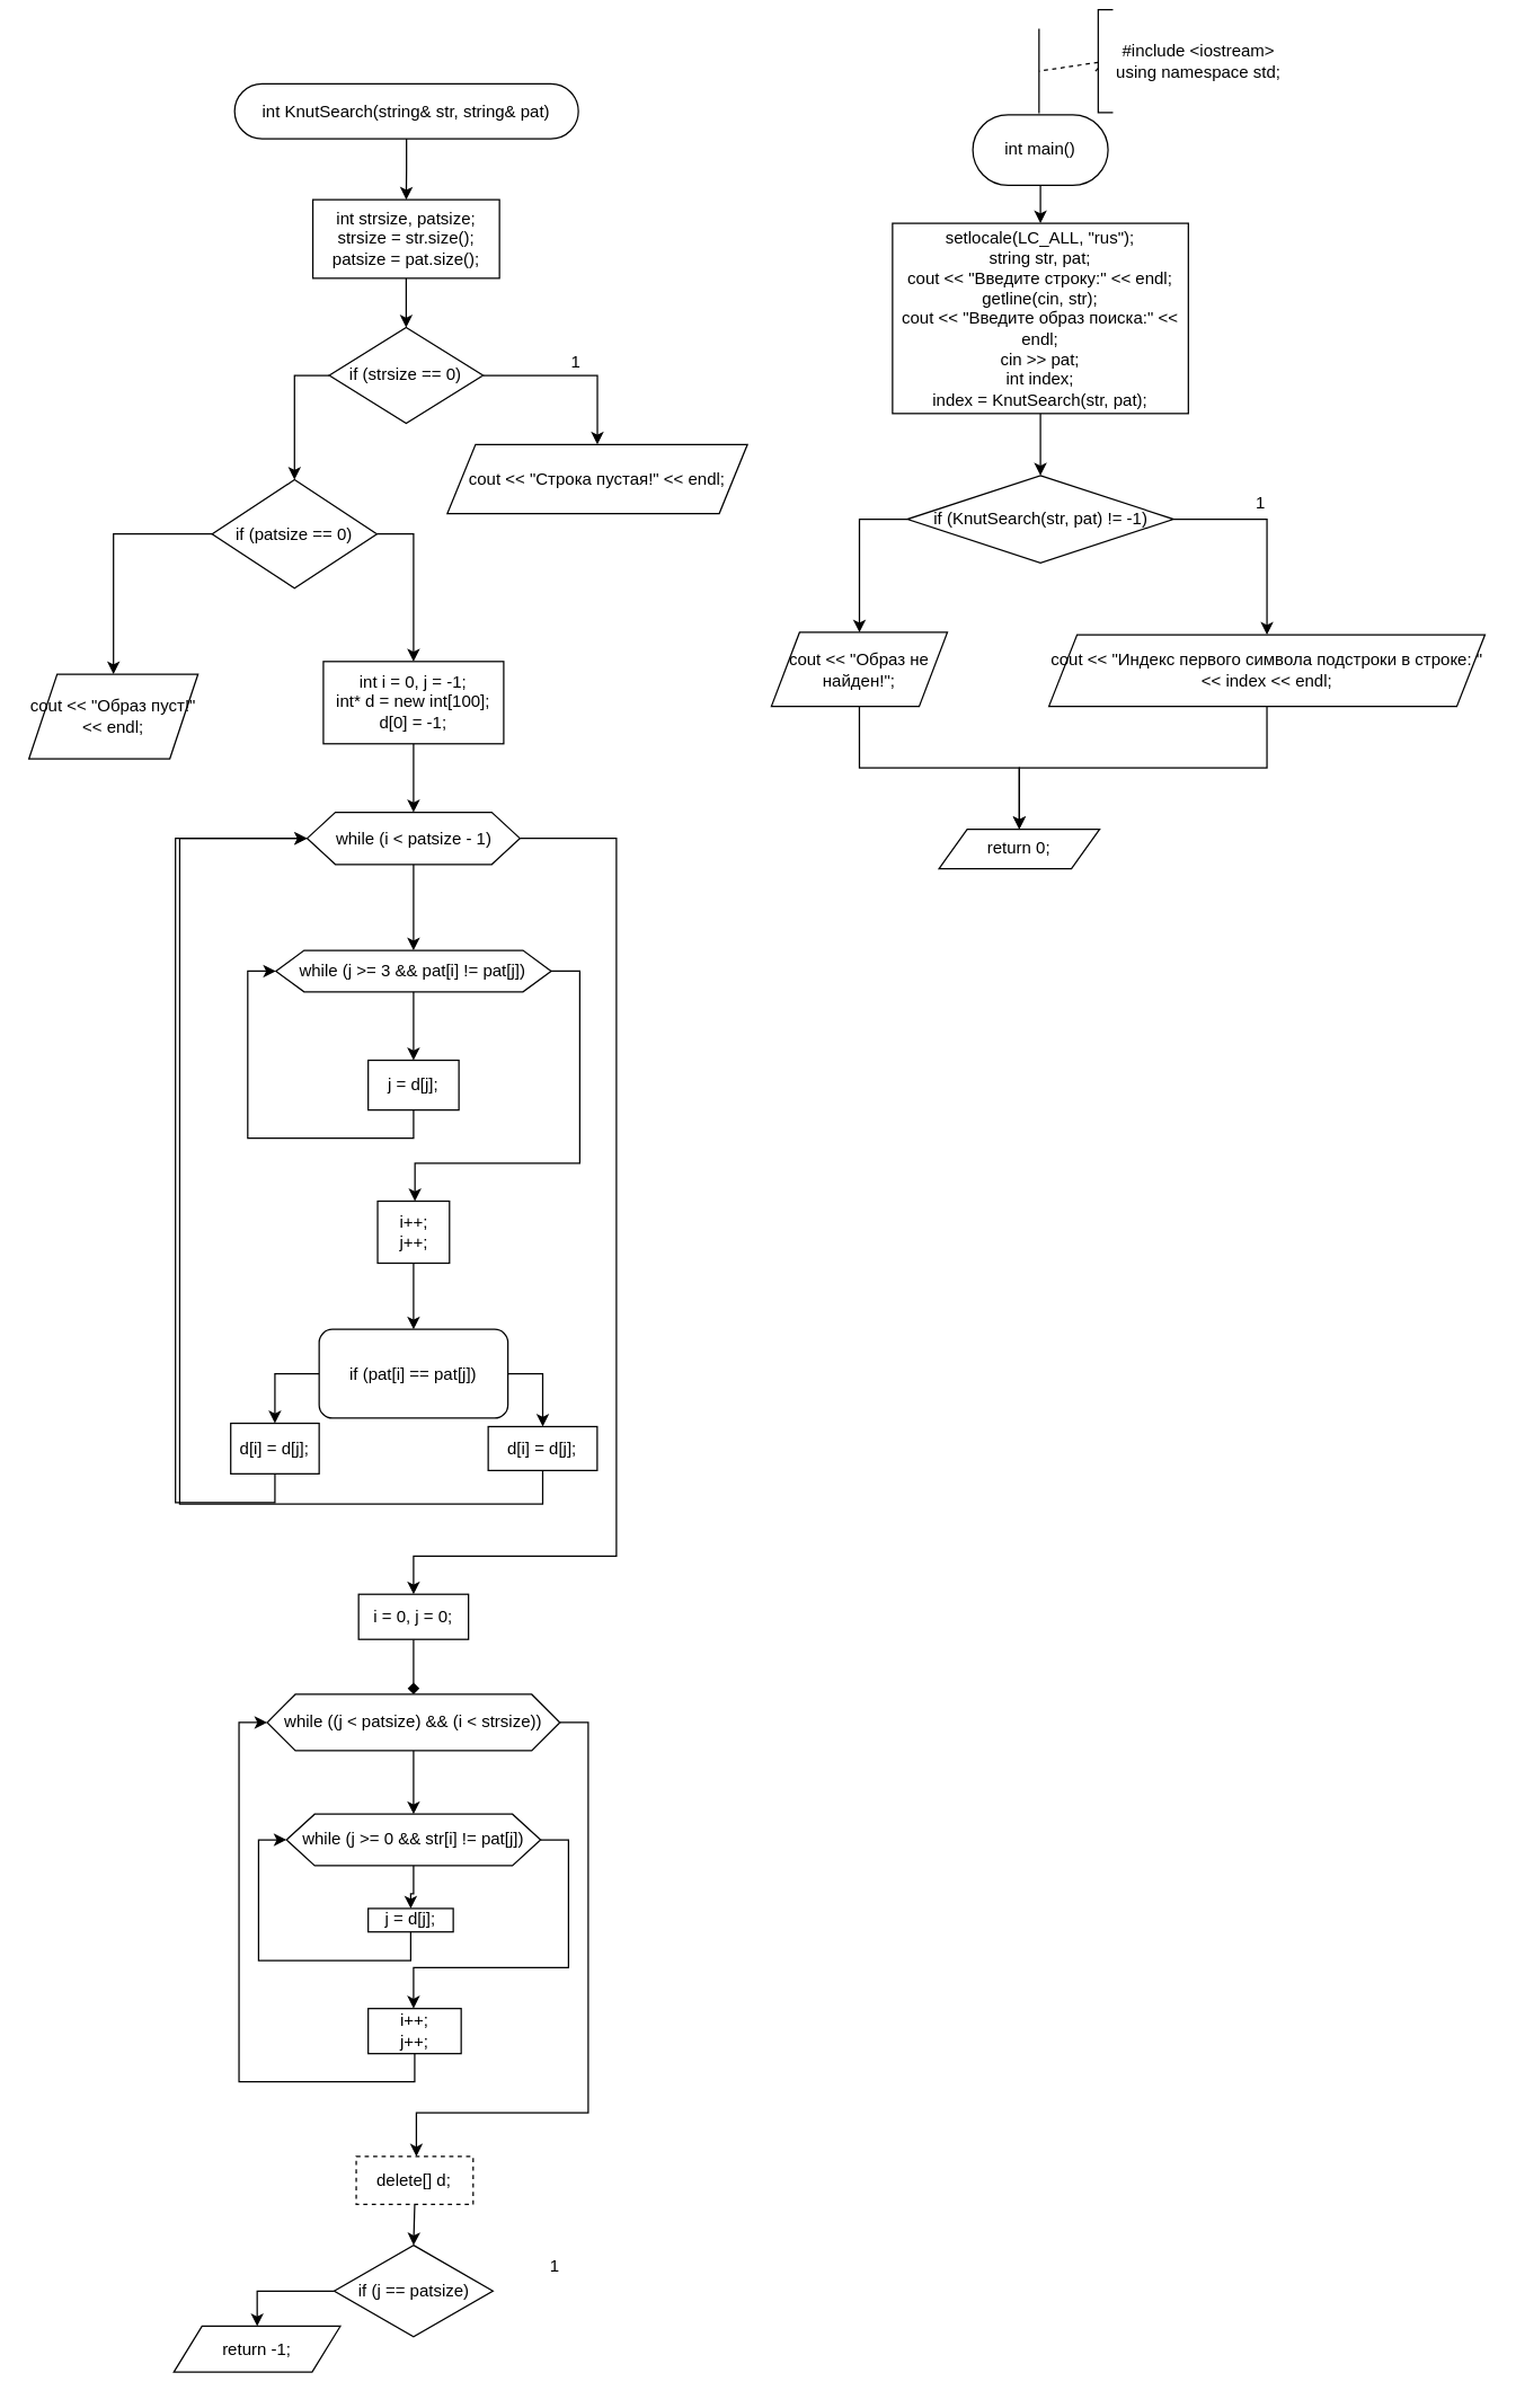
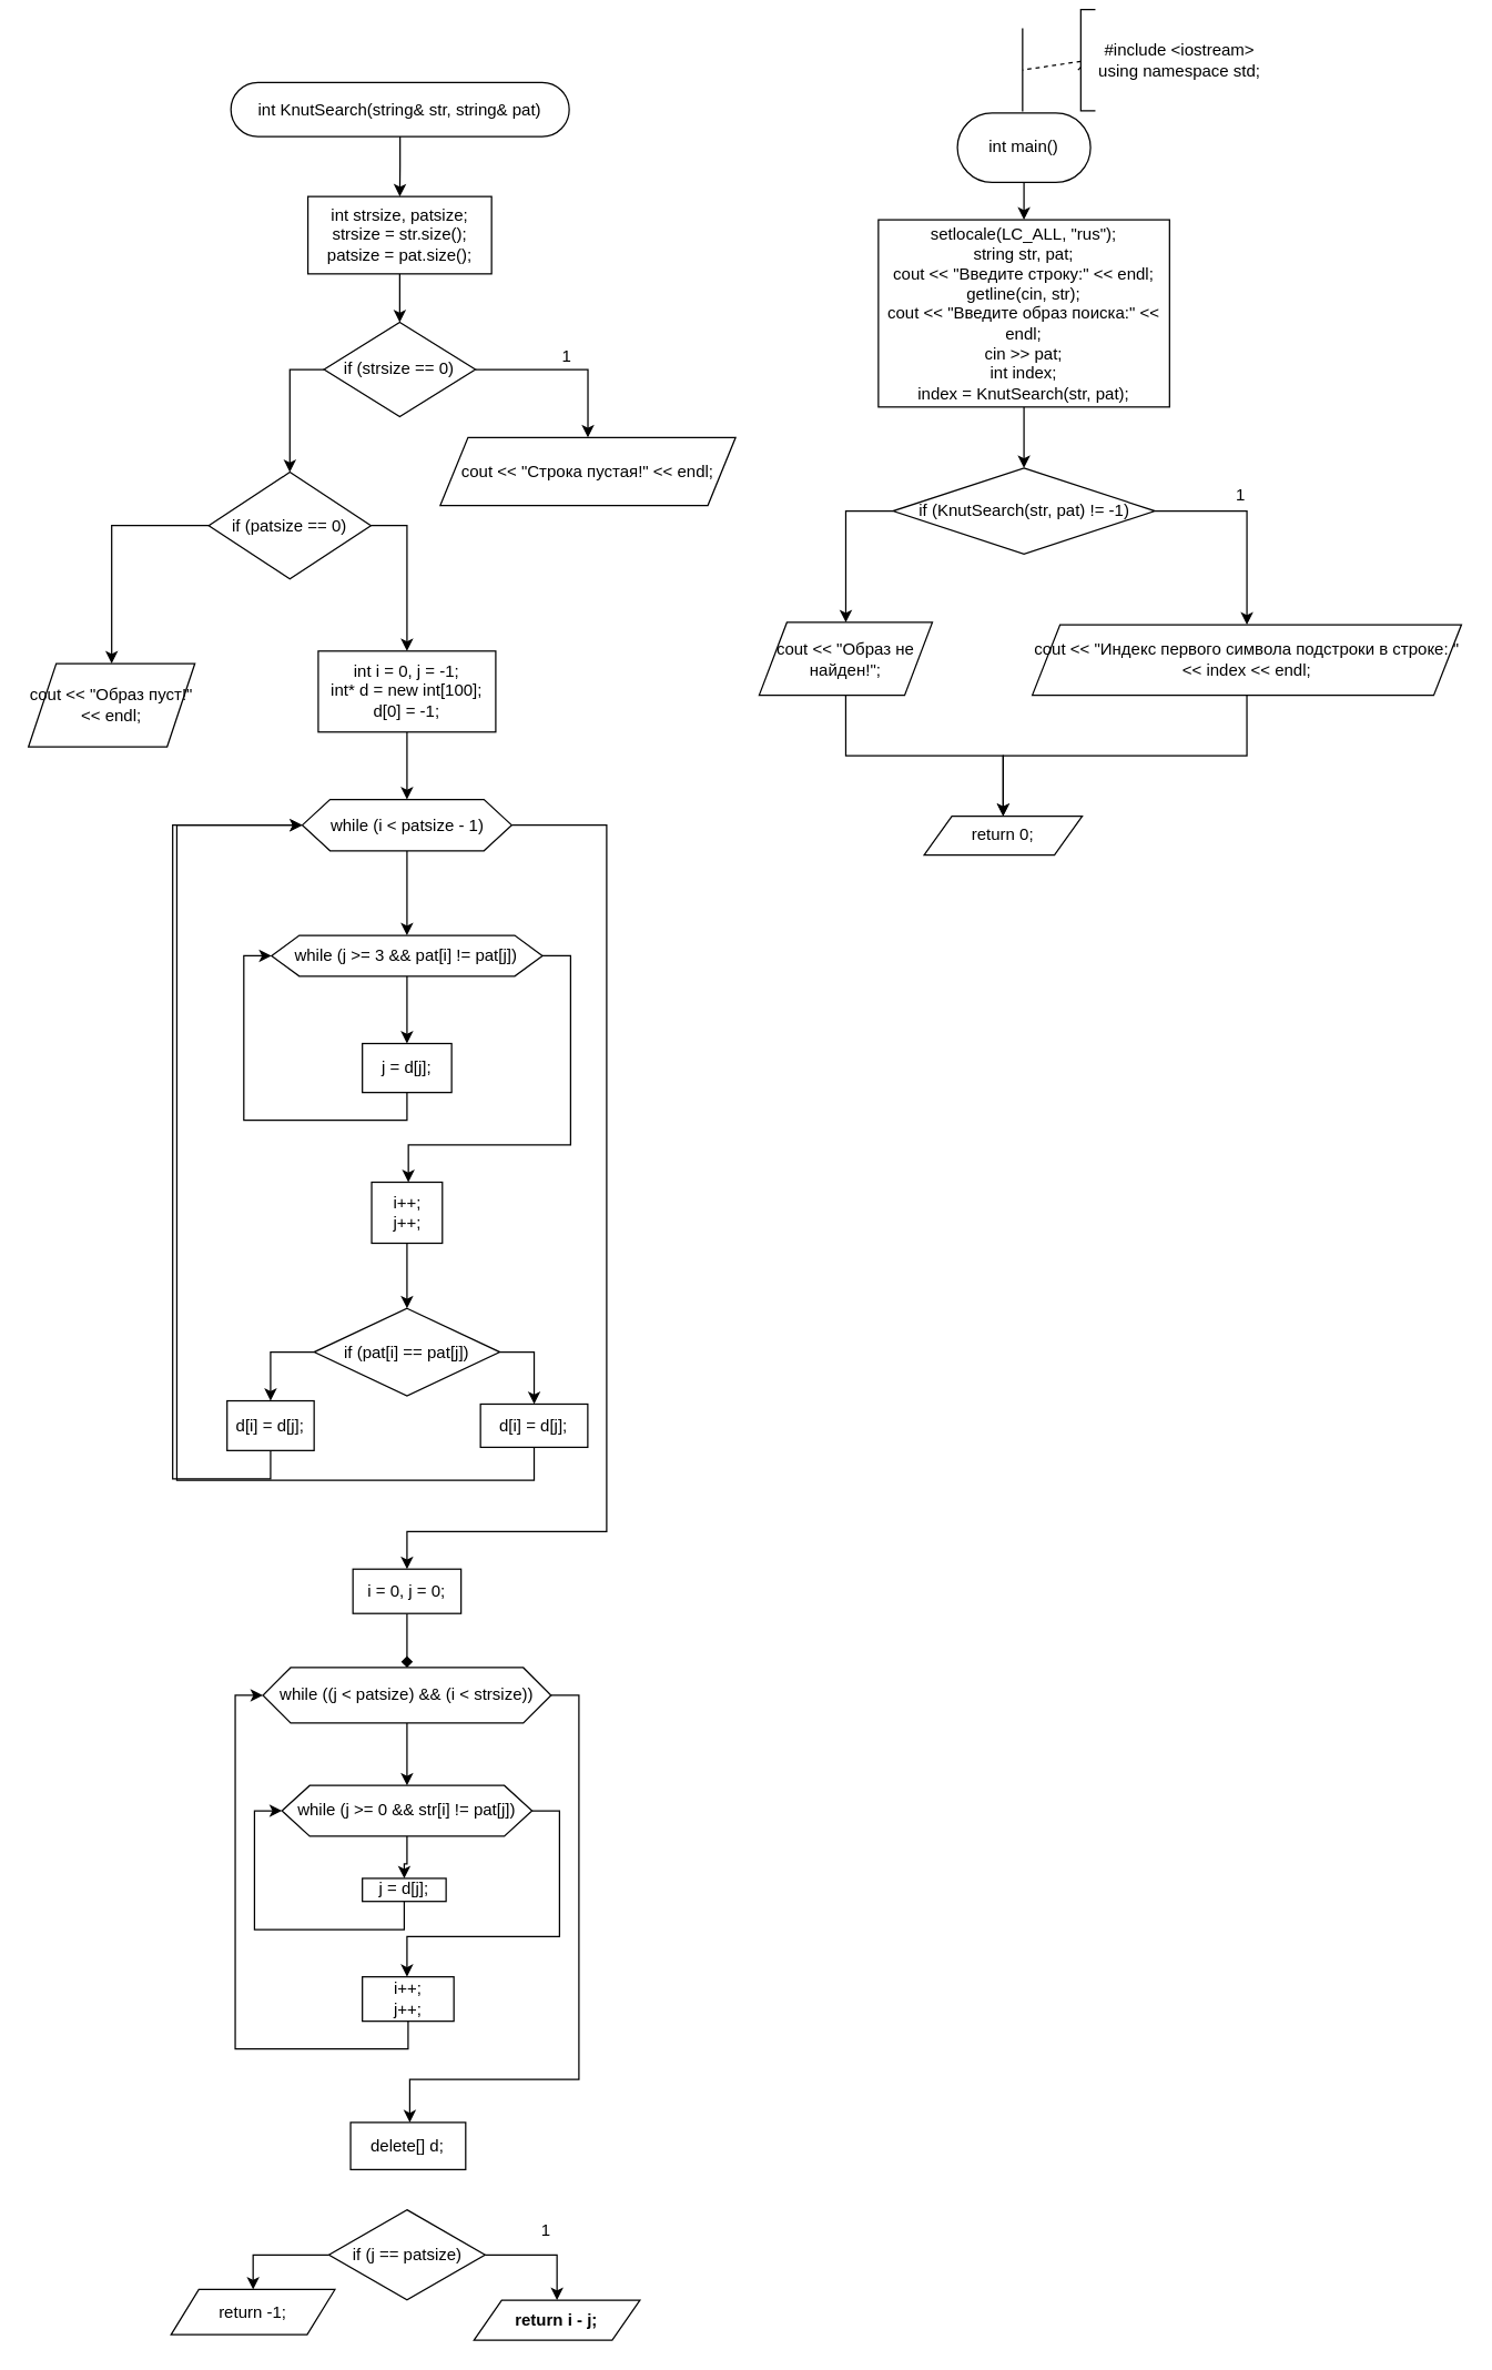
- <mxCell id="37" value="if (pat[i] == pat[j])" style="whiteSpace=wrap;html=1;rounded=1;" vertex="1" parent="1"><mxGeometry x="226" y="943" width="134" height="63" as="geometry" /></mxCell>
+ <mxCell id="37" value="if (pat[i] == pat[j])" style="rhombus;whiteSpace=wrap;html=1;" vertex="1" parent="1"><mxGeometry x="226" y="943" width="134" height="63" as="geometry" /></mxCell>
- <mxCell id="55" value="delete[] d;" style="rounded=0;whiteSpace=wrap;html=1;dashed=1;" vertex="1" parent="1"><mxGeometry x="252.31" y="1530" width="83.01" height="34" as="geometry" /></mxCell>
+ <mxCell id="55" value="delete[] d;" style="rounded=0;whiteSpace=wrap;html=1;" vertex="1" parent="1"><mxGeometry x="252.31" y="1530" width="83.01" height="34" as="geometry" /></mxCell>
- <mxCell id="54" style="edgeStyle=orthogonalEdgeStyle;rounded=0;orthogonalLoop=1;jettySize=auto;html=1;exitX=0.5;exitY=1;exitDx=0;exitDy=0;entryX=0.5;entryY=0;entryDx=0;entryDy=0;" edge="1" parent="1" source="55" target="58"><mxGeometry relative="1" as="geometry" /></mxCell>
+ <mxCell id="57" style="edgeStyle=orthogonalEdgeStyle;rounded=0;orthogonalLoop=1;jettySize=auto;html=1;exitX=1;exitY=0.5;exitDx=0;exitDy=0;" edge="1" parent="1" source="58" target="61"><mxGeometry relative="1" as="geometry"><mxPoint x="401.308" y="1688.154" as="targetPoint" /></mxGeometry></mxCell>
+ <mxCell id="61" value="return i - j;" style="shape=parallelogram;perimeter=parallelogramPerimeter;whiteSpace=wrap;html=1;fixedSize=1;fontStyle=1" vertex="1" parent="1"><mxGeometry x="341.31" y="1658.15" width="119.69" height="28.85" as="geometry" /></mxCell>
